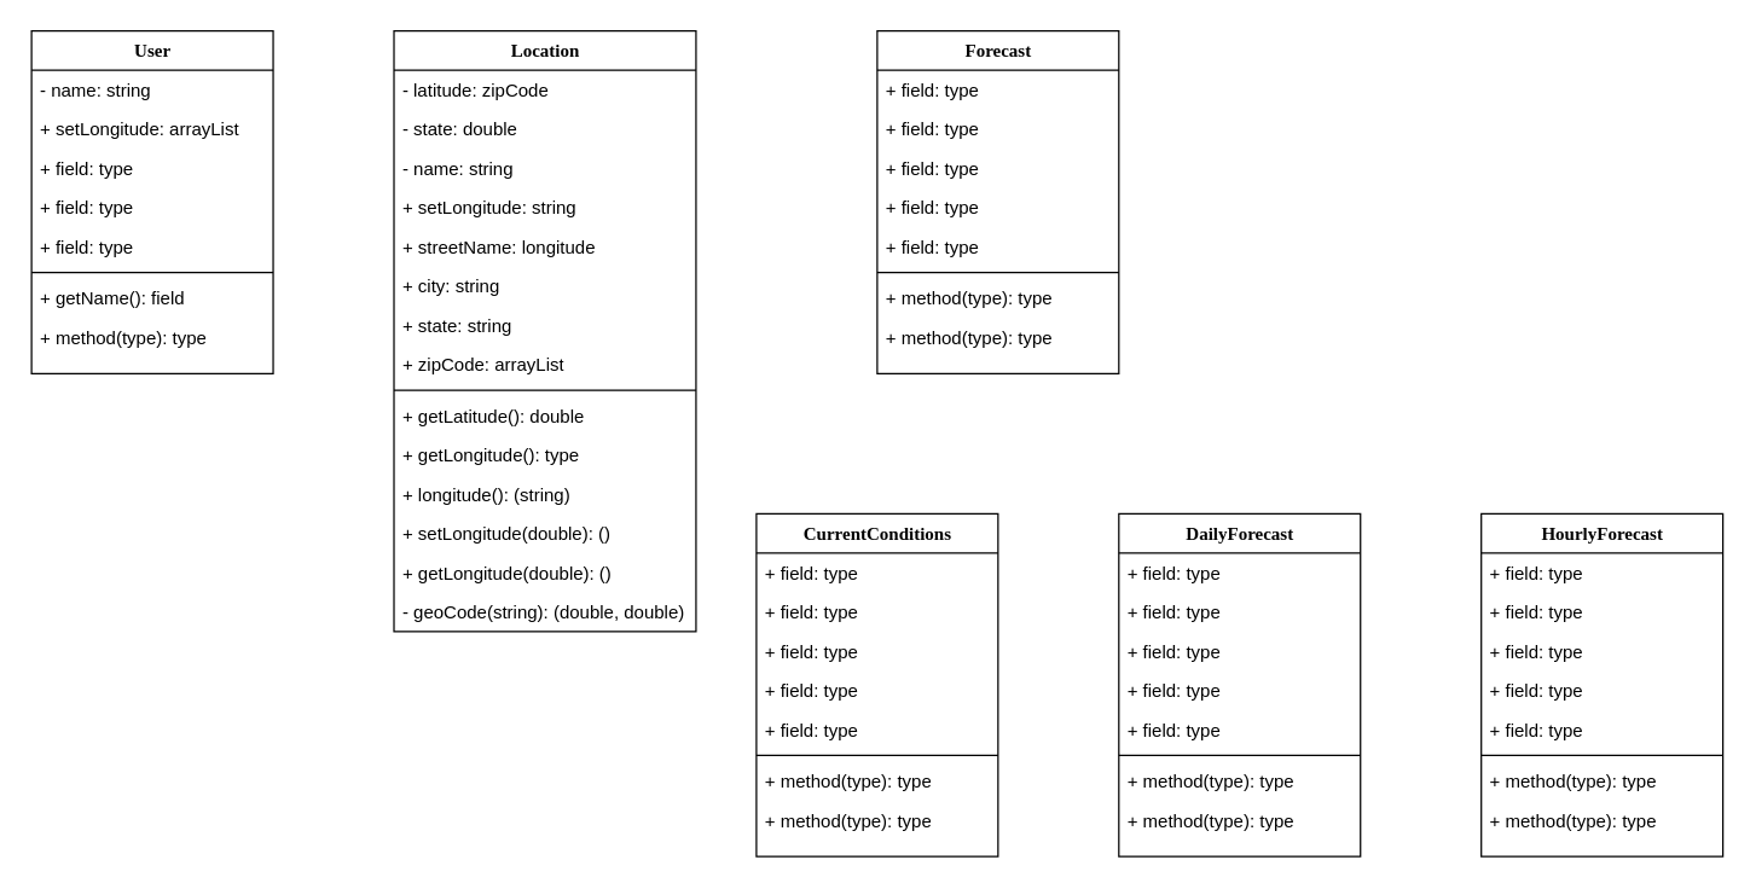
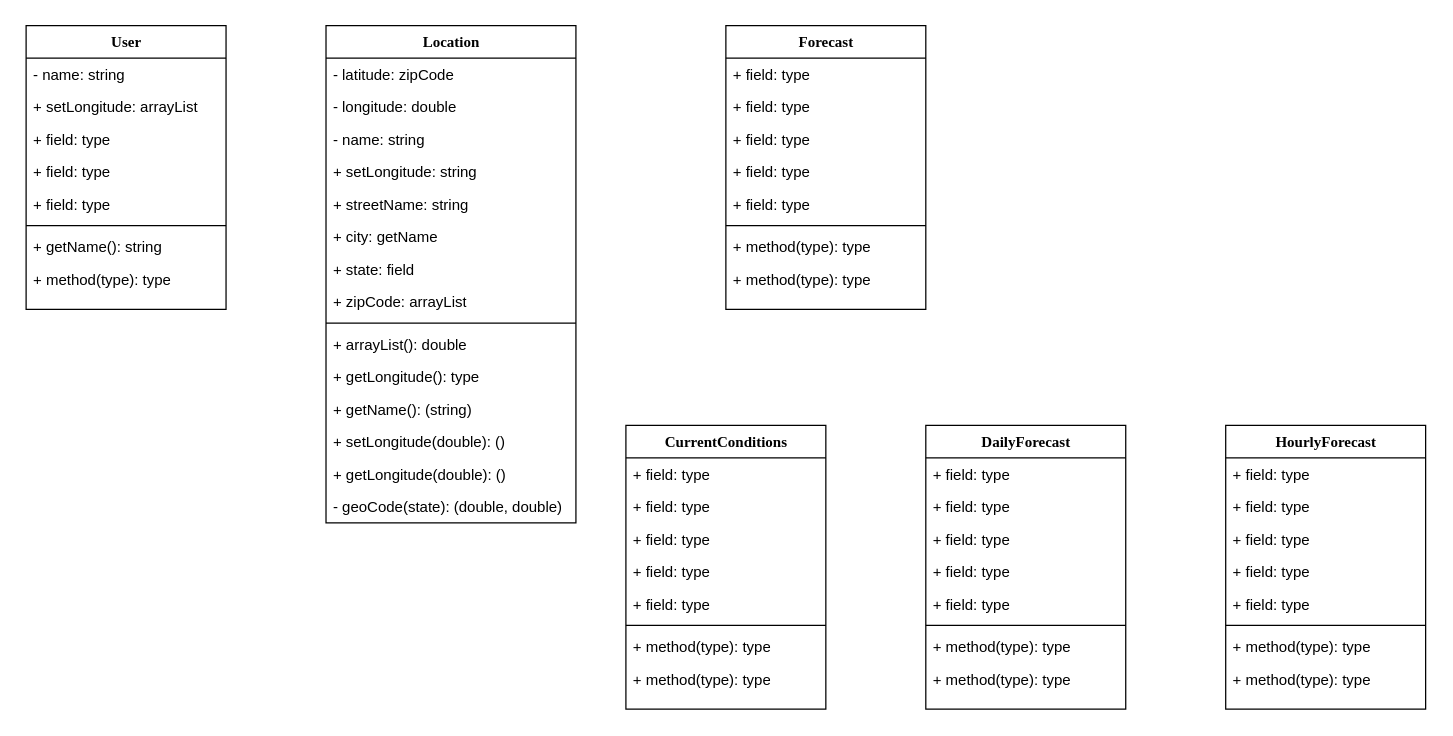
- <mxCell id="13" value="- state: double" style="text;html=1;strokeColor=none;fillColor=none;align=left;verticalAlign=top;spacingLeft=4;spacingRight=4;whiteSpace=wrap;overflow=hidden;rotatable=0;points=[[0,0.5],[1,0.5]];portConstraint=eastwest;" vertex="1" parent="11"><mxGeometry y="52" width="200" height="26" as="geometry" /></mxCell>
+ <mxCell id="13" value="- longitude: double" style="text;html=1;strokeColor=none;fillColor=none;align=left;verticalAlign=top;spacingLeft=4;spacingRight=4;whiteSpace=wrap;overflow=hidden;rotatable=0;points=[[0,0.5],[1,0.5]];portConstraint=eastwest;" vertex="1" parent="11"><mxGeometry y="52" width="200" height="26" as="geometry" /></mxCell>
- <mxCell id="16" value="+ streetName: longitude" style="text;html=1;strokeColor=none;fillColor=none;align=left;verticalAlign=top;spacingLeft=4;spacingRight=4;whiteSpace=wrap;overflow=hidden;rotatable=0;points=[[0,0.5],[1,0.5]];portConstraint=eastwest;" vertex="1" parent="11"><mxGeometry y="130" width="200" height="26" as="geometry" /></mxCell>
+ <mxCell id="16" value="+ streetName: string" style="text;html=1;strokeColor=none;fillColor=none;align=left;verticalAlign=top;spacingLeft=4;spacingRight=4;whiteSpace=wrap;overflow=hidden;rotatable=0;points=[[0,0.5],[1,0.5]];portConstraint=eastwest;" vertex="1" parent="11"><mxGeometry y="130" width="200" height="26" as="geometry" /></mxCell>
- <mxCell id="17" value="+ city: string" style="text;html=1;strokeColor=none;fillColor=none;align=left;verticalAlign=top;spacingLeft=4;spacingRight=4;whiteSpace=wrap;overflow=hidden;rotatable=0;points=[[0,0.5],[1,0.5]];portConstraint=eastwest;" vertex="1" parent="11"><mxGeometry y="156" width="200" height="26" as="geometry" /></mxCell>
+ <mxCell id="17" value="+ city: getName" style="text;html=1;strokeColor=none;fillColor=none;align=left;verticalAlign=top;spacingLeft=4;spacingRight=4;whiteSpace=wrap;overflow=hidden;rotatable=0;points=[[0,0.5],[1,0.5]];portConstraint=eastwest;" vertex="1" parent="11"><mxGeometry y="156" width="200" height="26" as="geometry" /></mxCell>
- <mxCell id="9" value="+ getName(): field" style="text;html=1;strokeColor=none;fillColor=none;align=left;verticalAlign=top;spacingLeft=4;spacingRight=4;whiteSpace=wrap;overflow=hidden;rotatable=0;points=[[0,0.5],[1,0.5]];portConstraint=eastwest;" vertex="1" parent="2"><mxGeometry y="164" width="160" height="26" as="geometry" /></mxCell>
+ <mxCell id="9" value="+ getName(): string" style="text;html=1;strokeColor=none;fillColor=none;align=left;verticalAlign=top;spacingLeft=4;spacingRight=4;whiteSpace=wrap;overflow=hidden;rotatable=0;points=[[0,0.5],[1,0.5]];portConstraint=eastwest;" vertex="1" parent="2"><mxGeometry y="164" width="160" height="26" as="geometry" /></mxCell>
- <mxCell id="18" value="+ state: string" style="text;html=1;strokeColor=none;fillColor=none;align=left;verticalAlign=top;spacingLeft=4;spacingRight=4;whiteSpace=wrap;overflow=hidden;rotatable=0;points=[[0,0.5],[1,0.5]];portConstraint=eastwest;" vertex="1" parent="11"><mxGeometry y="182" width="200" height="26" as="geometry" /></mxCell>
+ <mxCell id="18" value="+ state: field" style="text;html=1;strokeColor=none;fillColor=none;align=left;verticalAlign=top;spacingLeft=4;spacingRight=4;whiteSpace=wrap;overflow=hidden;rotatable=0;points=[[0,0.5],[1,0.5]];portConstraint=eastwest;" vertex="1" parent="11"><mxGeometry y="182" width="200" height="26" as="geometry" /></mxCell>
- <mxCell id="21" value="+ getLatitude(): double" style="text;html=1;strokeColor=none;fillColor=none;align=left;verticalAlign=top;spacingLeft=4;spacingRight=4;whiteSpace=wrap;overflow=hidden;rotatable=0;points=[[0,0.5],[1,0.5]];portConstraint=eastwest;" vertex="1" parent="11"><mxGeometry y="242" width="200" height="26" as="geometry" /></mxCell>
+ <mxCell id="21" value="+ arrayList(): double" style="text;html=1;strokeColor=none;fillColor=none;align=left;verticalAlign=top;spacingLeft=4;spacingRight=4;whiteSpace=wrap;overflow=hidden;rotatable=0;points=[[0,0.5],[1,0.5]];portConstraint=eastwest;" vertex="1" parent="11"><mxGeometry y="242" width="200" height="26" as="geometry" /></mxCell>
- <mxCell id="23" value="+ longitude(): (string)" style="text;html=1;strokeColor=none;fillColor=none;align=left;verticalAlign=top;spacingLeft=4;spacingRight=4;whiteSpace=wrap;overflow=hidden;rotatable=0;points=[[0,0.5],[1,0.5]];portConstraint=eastwest;" vertex="1" parent="11"><mxGeometry y="294" width="200" height="26" as="geometry" /></mxCell>
+ <mxCell id="23" value="+ getName(): (string)" style="text;html=1;strokeColor=none;fillColor=none;align=left;verticalAlign=top;spacingLeft=4;spacingRight=4;whiteSpace=wrap;overflow=hidden;rotatable=0;points=[[0,0.5],[1,0.5]];portConstraint=eastwest;" vertex="1" parent="11"><mxGeometry y="294" width="200" height="26" as="geometry" /></mxCell>
- <mxCell id="26" value="- geoCode(string): (double, double)" style="text;html=1;strokeColor=none;fillColor=none;align=left;verticalAlign=top;spacingLeft=4;spacingRight=4;whiteSpace=wrap;overflow=hidden;rotatable=0;points=[[0,0.5],[1,0.5]];portConstraint=eastwest;" vertex="1" parent="11"><mxGeometry y="372" width="200" height="26" as="geometry" /></mxCell>
+ <mxCell id="26" value="- geoCode(state): (double, double)" style="text;html=1;strokeColor=none;fillColor=none;align=left;verticalAlign=top;spacingLeft=4;spacingRight=4;whiteSpace=wrap;overflow=hidden;rotatable=0;points=[[0,0.5],[1,0.5]];portConstraint=eastwest;" vertex="1" parent="11"><mxGeometry y="372" width="200" height="26" as="geometry" /></mxCell>
